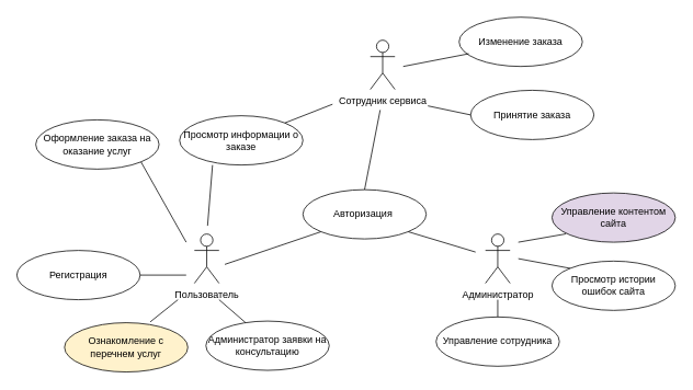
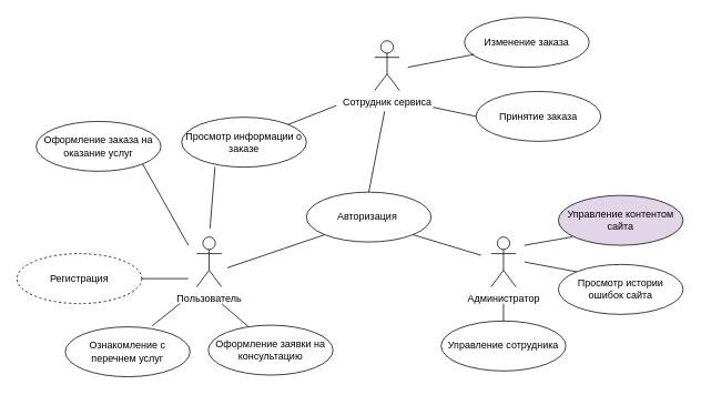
- <mxCell id="9" value="Регистрация" style="ellipse;whiteSpace=wrap;html=1;" parent="1" vertex="1"><mxGeometry x="20" y="304" width="150" height="60" as="geometry" /></mxCell>
+ <mxCell id="9" value="Регистрация" style="ellipse;whiteSpace=wrap;html=1;dashed=1;" parent="1" vertex="1"><mxGeometry x="20" y="304" width="150" height="60" as="geometry" /></mxCell>
- <mxCell id="10" value="Администратор заявки на консультацию" style="ellipse;whiteSpace=wrap;html=1;" parent="1" vertex="1"><mxGeometry x="250" y="390" width="150" height="60" as="geometry" /></mxCell>
+ <mxCell id="10" value="Оформление заявки на консультацию" style="ellipse;whiteSpace=wrap;html=1;" parent="1" vertex="1"><mxGeometry x="250" y="390" width="150" height="60" as="geometry" /></mxCell>
- <mxCell id="11" value="Ознакомление с перечнем услуг" style="ellipse;whiteSpace=wrap;html=1;fillColor=#fff2cc;" parent="1" vertex="1"><mxGeometry x="78" y="392" width="150" height="60" as="geometry" /></mxCell>
+ <mxCell id="11" value="Ознакомление с перечнем услуг" style="ellipse;whiteSpace=wrap;html=1;" parent="1" vertex="1"><mxGeometry x="78" y="392" width="150" height="60" as="geometry" /></mxCell>
